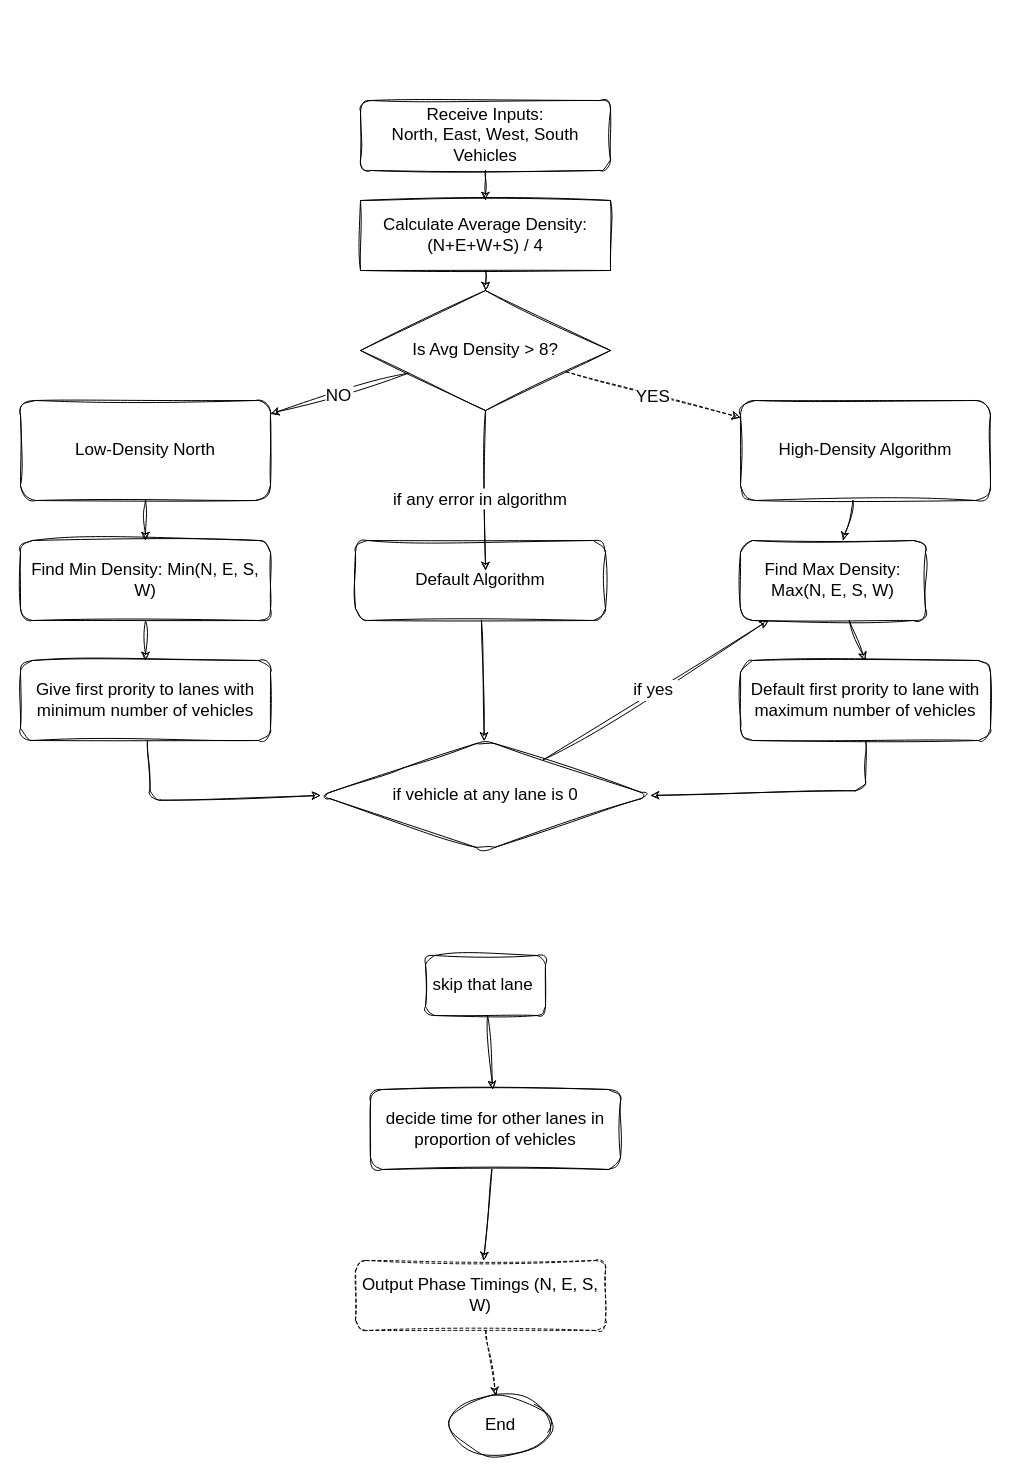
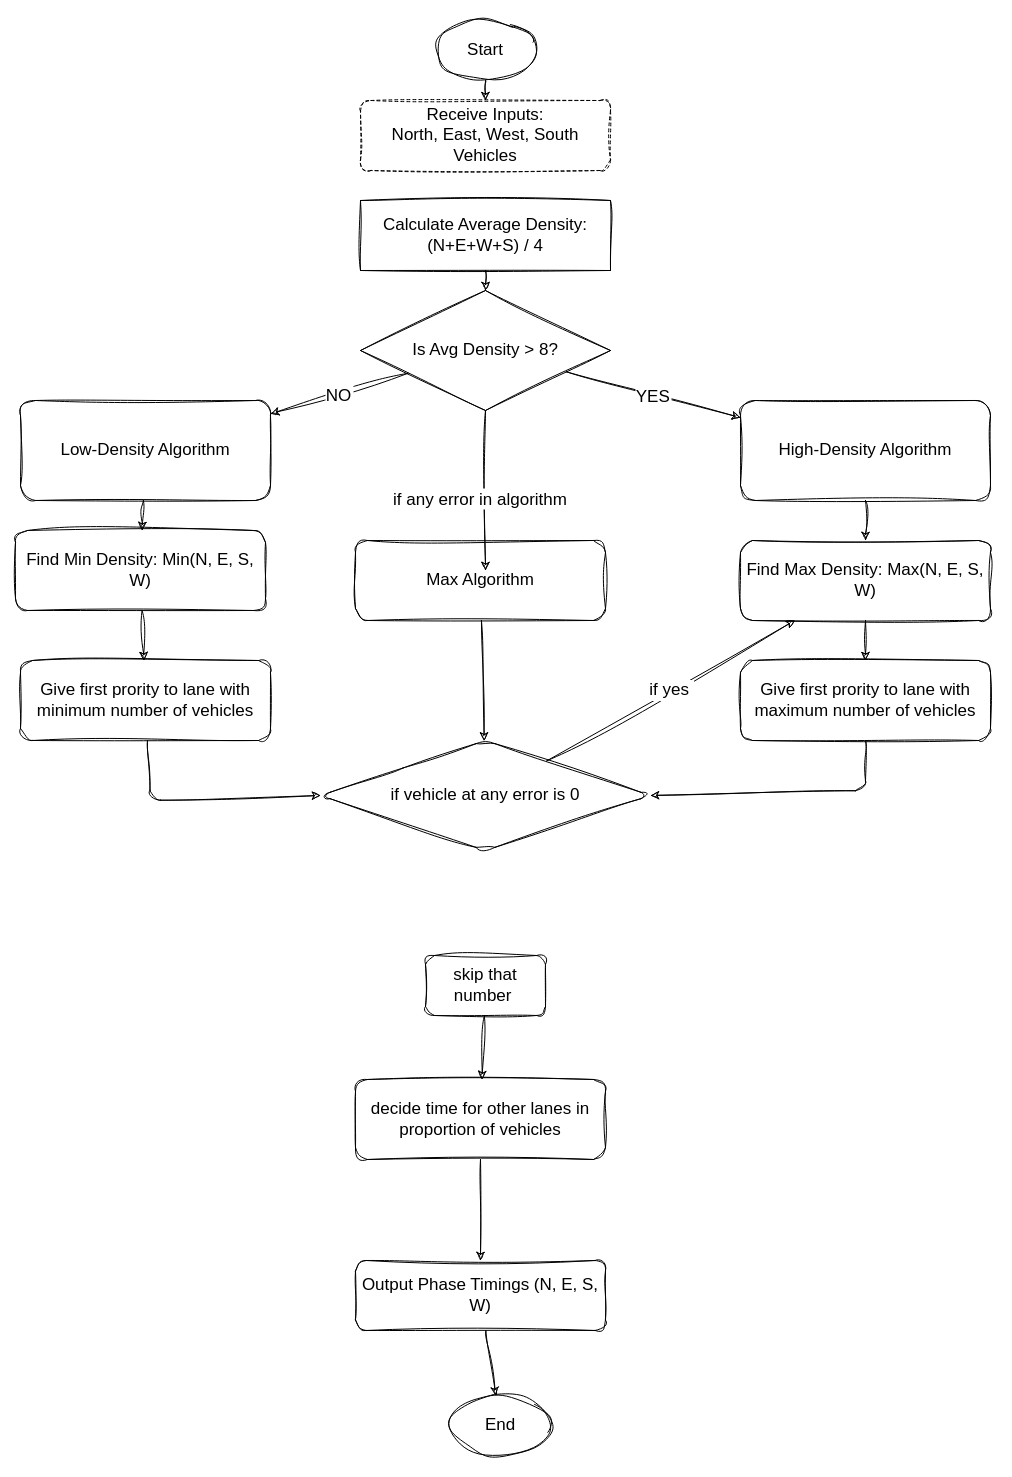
+ <mxCell id="3" value="Start" style="ellipse;whiteSpace=wrap;html=1;sketch=1;curveFitting=1;jiggle=2;fillColor=none;shadow=0;fontSize=17;" parent="1" vertex="1"><mxGeometry x="435" y="20" width="100" height="60" as="geometry" /></mxCell>
+ <mxCell id="2" value="" style="edgeStyle=none;sketch=1;hachureGap=4;jiggle=2;curveFitting=1;html=1;fontFamily=Architects Daughter;fontSource=https%3A%2F%2Ffonts.googleapis.com%2Fcss%3Ffamily%3DArchitects%2BDaughter;fontSize=17;entryX=0.5;entryY=0;entryDx=0;entryDy=0;fillColor=none;" edge="1" parent="1" source="3" target="5"><mxGeometry relative="1" as="geometry" /></mxCell>
- <mxCell id="5" value="Receive Inputs: &#10;North, East, West, South Vehicles" style="rounded=1;whiteSpace=wrap;html=1;sketch=1;curveFitting=1;jiggle=2;fillColor=none;shadow=0;fontSize=17;" parent="1" vertex="1"><mxGeometry x="360" y="100" width="250" height="70" as="geometry" /></mxCell>
+ <mxCell id="5" value="Receive Inputs: &#10;North, East, West, South Vehicles" style="rounded=1;whiteSpace=wrap;html=1;sketch=1;curveFitting=1;jiggle=2;fillColor=none;shadow=0;fontSize=17;dashed=1;" parent="1" vertex="1"><mxGeometry x="360" y="100" width="250" height="70" as="geometry" /></mxCell>
- <mxCell id="4" value="" style="edgeStyle=none;sketch=1;hachureGap=4;jiggle=2;curveFitting=1;html=1;fontFamily=Architects Daughter;fontSource=https%3A%2F%2Ffonts.googleapis.com%2Fcss%3Ffamily%3DArchitects%2BDaughter;fontSize=17;fillColor=none;" edge="1" parent="1" source="5" target="7"><mxGeometry relative="1" as="geometry" /></mxCell>
- <mxCell id="26" value="YES" style="edgeStyle=none;sketch=1;jiggle=2;fillColor=none;shadow=0;fontSize=17;dashed=1;" parent="1" source="8" target="10" edge="1"><mxGeometry relative="1" as="geometry" /></mxCell>
+ <mxCell id="26" value="YES" style="edgeStyle=none;sketch=1;jiggle=2;fillColor=none;shadow=0;fontSize=17;" parent="1" source="8" target="10" edge="1"><mxGeometry relative="1" as="geometry" /></mxCell>
- <mxCell id="16" value="Low-Density North" style="rounded=1;whiteSpace=wrap;html=1;sketch=1;curveFitting=1;jiggle=2;fillColor=none;shadow=0;fontSize=17;" parent="1" vertex="1"><mxGeometry x="20" y="400" width="250" height="100" as="geometry" /></mxCell>
+ <mxCell id="16" value="Low-Density Algorithm" style="rounded=1;whiteSpace=wrap;html=1;sketch=1;curveFitting=1;jiggle=2;fillColor=none;shadow=0;fontSize=17;" parent="1" vertex="1"><mxGeometry x="20" y="400" width="250" height="100" as="geometry" /></mxCell>
- <mxCell id="18" value="Find Min Density: Min(N, E, S, W)" style="rounded=1;whiteSpace=wrap;html=1;sketch=1;curveFitting=1;jiggle=2;fillColor=none;shadow=0;fontSize=17;" parent="1" vertex="1"><mxGeometry x="20" y="540" width="250" height="80" as="geometry" /></mxCell>
+ <mxCell id="18" value="Find Min Density: Min(N, E, S, W)" style="rounded=1;whiteSpace=wrap;html=1;sketch=1;curveFitting=1;jiggle=2;fillColor=none;shadow=0;fontSize=17;" parent="1" vertex="1"><mxGeometry x="15" y="530" width="250" height="80" as="geometry" /></mxCell>
- <mxCell id="22" value="Default Algorithm" style="rounded=1;whiteSpace=wrap;html=1;sketch=1;curveFitting=1;jiggle=2;fillColor=none;shadow=0;fontSize=17;" parent="1" vertex="1"><mxGeometry x="355" y="540" width="250" height="80" as="geometry" /></mxCell>
+ <mxCell id="22" value="Max Algorithm" style="rounded=1;whiteSpace=wrap;html=1;sketch=1;curveFitting=1;jiggle=2;fillColor=none;shadow=0;fontSize=17;" parent="1" vertex="1"><mxGeometry x="355" y="540" width="250" height="80" as="geometry" /></mxCell>
- <mxCell id="12" value="Find Max Density: Max(N, E, S, W)" style="rounded=1;whiteSpace=wrap;html=1;sketch=1;curveFitting=1;jiggle=2;fillColor=none;shadow=0;fontSize=17;" parent="1" vertex="1"><mxGeometry x="740" y="540" width="185" height="80" as="geometry" /></mxCell>
+ <mxCell id="12" value="Find Max Density: Max(N, E, S, W)" style="rounded=1;whiteSpace=wrap;html=1;sketch=1;curveFitting=1;jiggle=2;fillColor=none;shadow=0;fontSize=17;" parent="1" vertex="1"><mxGeometry x="740" y="540" width="250" height="80" as="geometry" /></mxCell>
- <mxCell id="20" value="Give first prority to lanes with minimum number of vehicles" style="rounded=1;whiteSpace=wrap;html=1;sketch=1;curveFitting=1;jiggle=2;fillColor=none;shadow=0;fontSize=17;" parent="1" vertex="1"><mxGeometry x="20" y="660" width="250" height="80" as="geometry" /></mxCell>
+ <mxCell id="20" value="Give first prority to lane with minimum number of vehicles" style="rounded=1;whiteSpace=wrap;html=1;sketch=1;curveFitting=1;jiggle=2;fillColor=none;shadow=0;fontSize=17;" parent="1" vertex="1"><mxGeometry x="20" y="660" width="250" height="80" as="geometry" /></mxCell>
- <mxCell id="14" value="Default first prority to lane with maximum number of vehicles" style="rounded=1;whiteSpace=wrap;html=1;sketch=1;curveFitting=1;jiggle=2;fillColor=none;shadow=0;fontSize=17;" parent="1" vertex="1"><mxGeometry x="740" y="660" width="250" height="80" as="geometry" /></mxCell>
+ <mxCell id="14" value="Give first prority to lane with maximum number of vehicles" style="rounded=1;whiteSpace=wrap;html=1;sketch=1;curveFitting=1;jiggle=2;fillColor=none;shadow=0;fontSize=17;" parent="1" vertex="1"><mxGeometry x="740" y="660" width="250" height="80" as="geometry" /></mxCell>
- <mxCell id="32" value="if vehicle at any lane is 0" style="rhombus;whiteSpace=wrap;html=1;fontSize=17;fillColor=none;rounded=1;sketch=1;curveFitting=1;jiggle=2;shadow=0;hachureGap=4;fontFamily=Helvetica;" parent="1" vertex="1"><mxGeometry x="320" y="740" width="330" height="110" as="geometry" /></mxCell>
+ <mxCell id="32" value="if vehicle at any error is 0" style="rhombus;whiteSpace=wrap;html=1;fontSize=17;fillColor=none;rounded=1;sketch=1;curveFitting=1;jiggle=2;shadow=0;hachureGap=4;fontFamily=Helvetica;" parent="1" vertex="1"><mxGeometry x="320" y="740" width="330" height="110" as="geometry" /></mxCell>
- <mxCell id="34" value="&lt;font face=&quot;Helvetica&quot; style=&quot;font-size: 17px;&quot;&gt;skip that lane&amp;nbsp;&lt;/font&gt;" style="whiteSpace=wrap;html=1;fontSize=17;fillColor=none;rounded=1;sketch=1;curveFitting=1;jiggle=2;shadow=0;hachureGap=4;fontFamily=Architects Daughter;fontSource=https%3A%2F%2Ffonts.googleapis.com%2Fcss%3Ffamily%3DArchitects%2BDaughter;" parent="1" vertex="1"><mxGeometry x="425" y="955" width="120" height="60" as="geometry" /></mxCell>
+ <mxCell id="34" value="&lt;font face=&quot;Helvetica&quot; style=&quot;font-size: 17px;&quot;&gt;skip that number&amp;nbsp;&lt;/font&gt;" style="whiteSpace=wrap;html=1;fontSize=17;fillColor=none;rounded=1;sketch=1;curveFitting=1;jiggle=2;shadow=0;hachureGap=4;fontFamily=Architects Daughter;fontSource=https%3A%2F%2Ffonts.googleapis.com%2Fcss%3Ffamily%3DArchitects%2BDaughter;" parent="1" vertex="1"><mxGeometry x="425" y="955" width="120" height="60" as="geometry" /></mxCell>
- <mxCell id="23" value="decide time for other lanes in proportion of vehicles" style="rounded=1;whiteSpace=wrap;html=1;sketch=1;curveFitting=1;jiggle=2;fillColor=none;shadow=0;fontSize=17;" parent="1" vertex="1"><mxGeometry x="370" y="1089" width="250" height="80" as="geometry" /></mxCell>
+ <mxCell id="23" value="decide time for other lanes in proportion of vehicles" style="rounded=1;whiteSpace=wrap;html=1;sketch=1;curveFitting=1;jiggle=2;fillColor=none;shadow=0;fontSize=17;" parent="1" vertex="1"><mxGeometry x="355" y="1079" width="250" height="80" as="geometry" /></mxCell>
- <mxCell id="24" value="Output Phase Timings (N, E, S, W)" style="rounded=1;whiteSpace=wrap;html=1;sketch=1;curveFitting=1;jiggle=2;fillColor=none;shadow=0;fontSize=17;dashed=1;" parent="1" vertex="1"><mxGeometry x="355" y="1260" width="250" height="70" as="geometry" /></mxCell>
+ <mxCell id="24" value="Output Phase Timings (N, E, S, W)" style="rounded=1;whiteSpace=wrap;html=1;sketch=1;curveFitting=1;jiggle=2;fillColor=none;shadow=0;fontSize=17;" parent="1" vertex="1"><mxGeometry x="355" y="1260" width="250" height="70" as="geometry" /></mxCell>
- <mxCell id="30" style="edgeStyle=none;sketch=1;jiggle=2;fillColor=none;shadow=0;fontSize=17;dashed=1;" parent="1" source="24" target="25" edge="1"><mxGeometry relative="1" as="geometry" /></mxCell>
+ <mxCell id="30" style="edgeStyle=none;sketch=1;jiggle=2;fillColor=none;shadow=0;fontSize=17;" parent="1" source="24" target="25" edge="1"><mxGeometry relative="1" as="geometry" /></mxCell>
